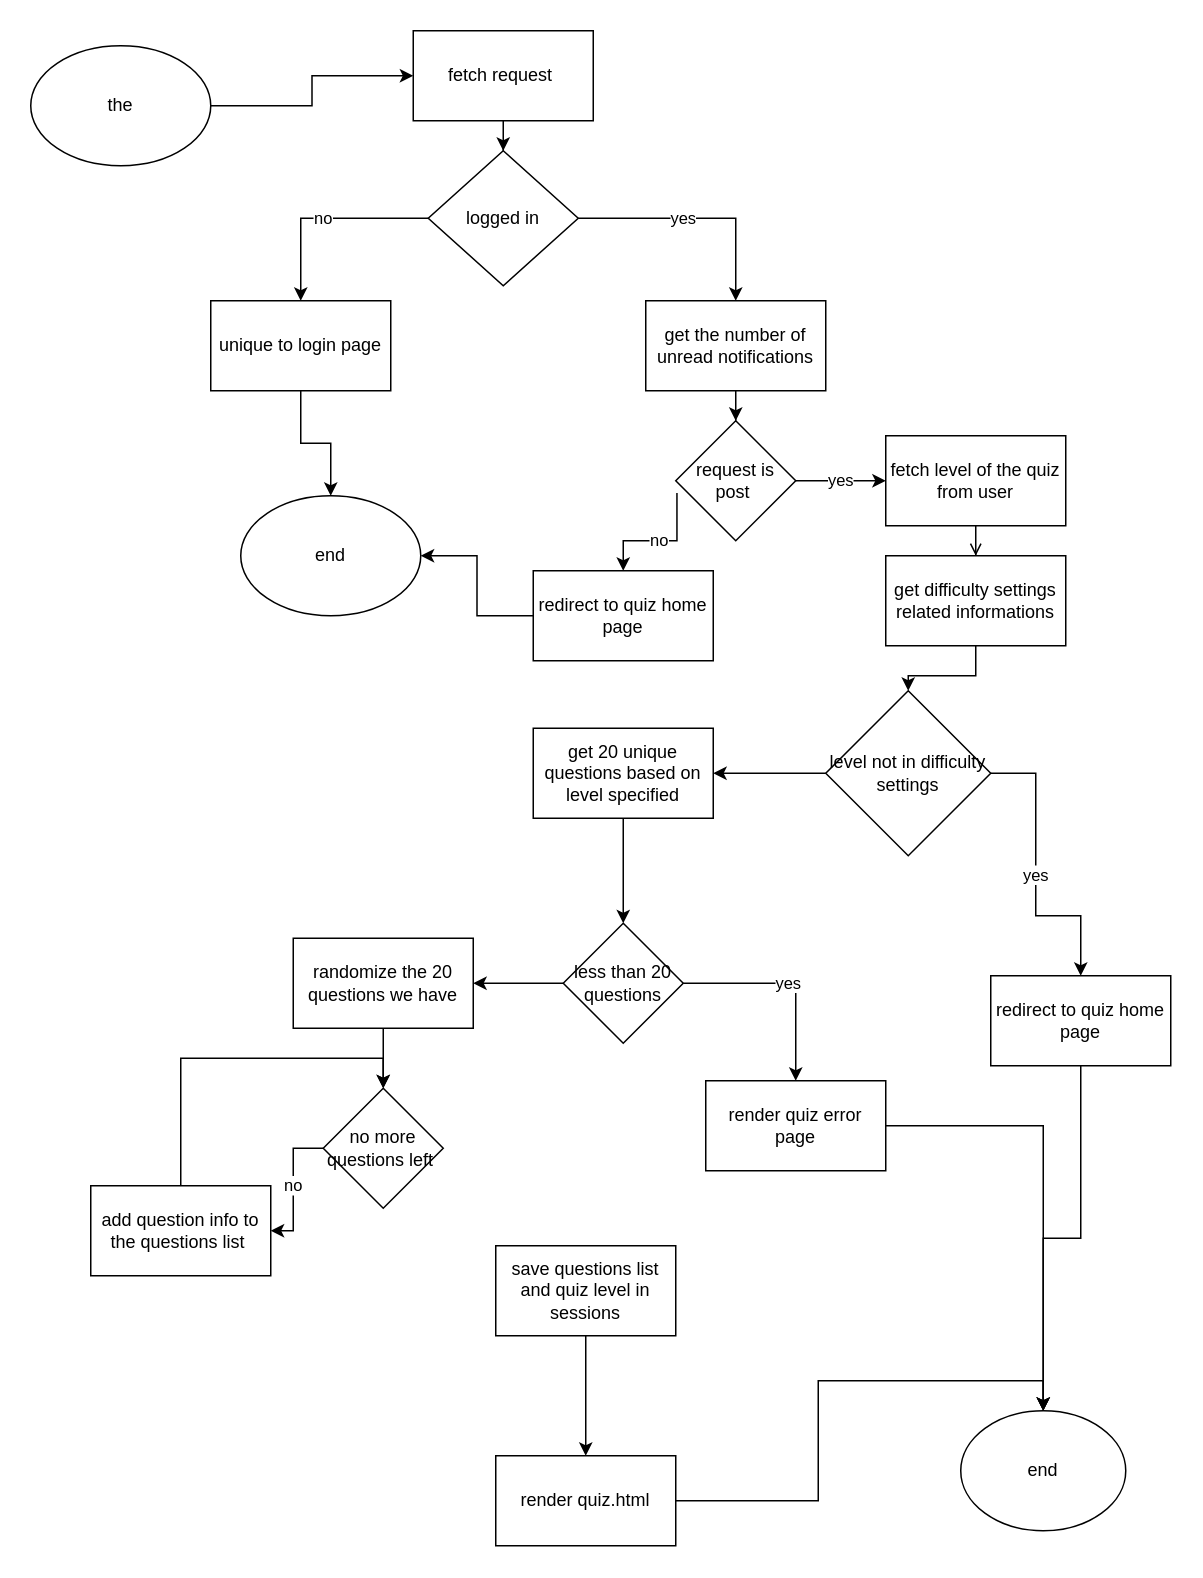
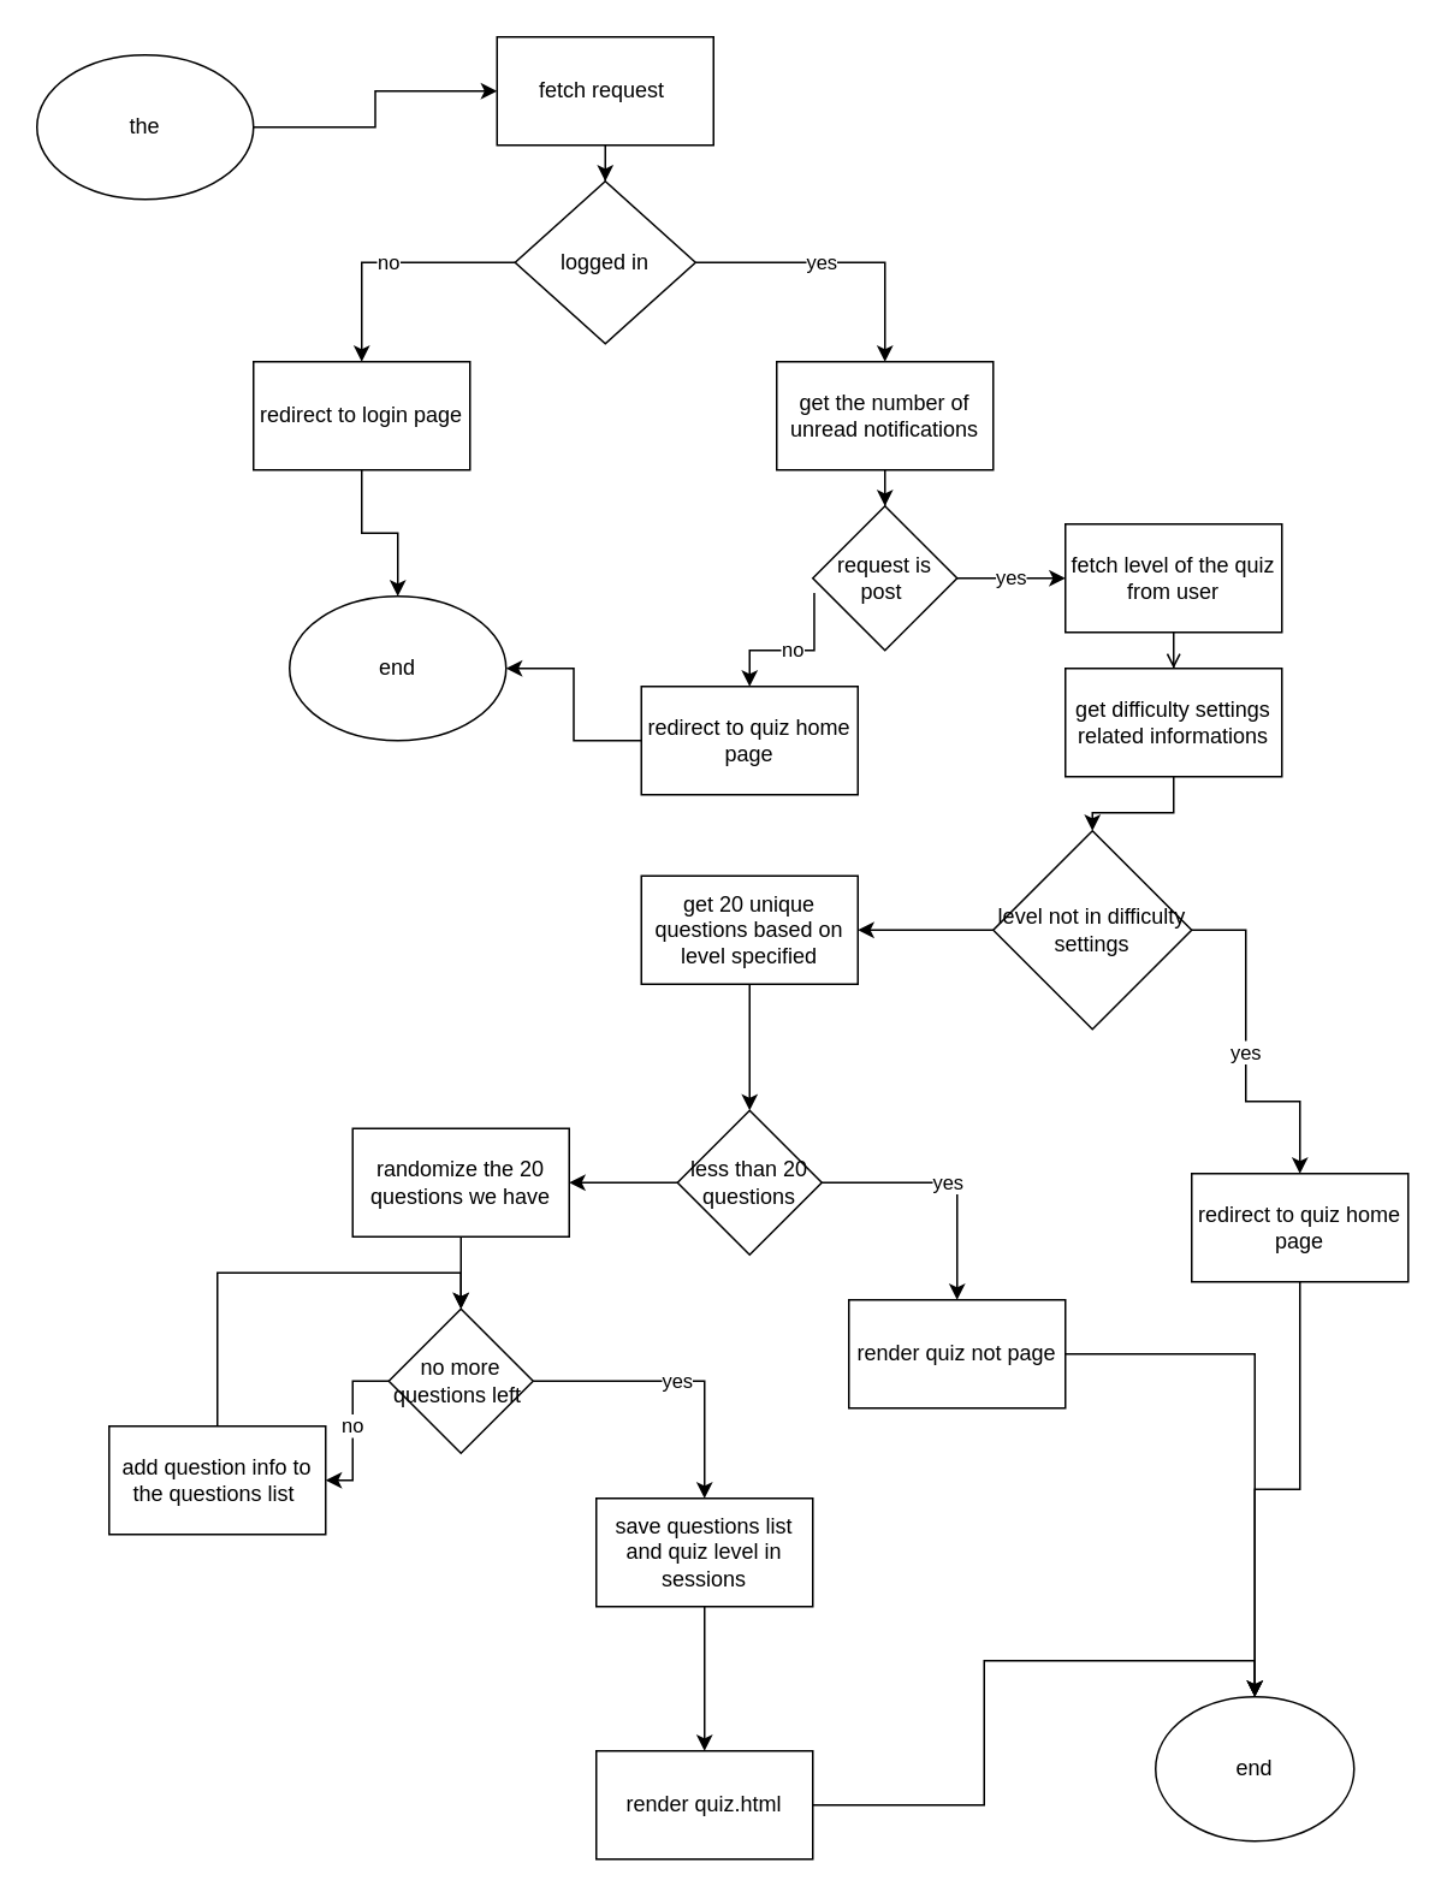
- <mxCell id="12" value="unique to login page" style="rounded=0;whiteSpace=wrap;html=1;" parent="1" vertex="1"><mxGeometry x="140" y="200" width="120" height="60" as="geometry" /></mxCell>
+ <mxCell id="12" value="redirect to login page" style="rounded=0;whiteSpace=wrap;html=1;" parent="1" vertex="1"><mxGeometry x="140" y="200" width="120" height="60" as="geometry" /></mxCell>
- <mxCell id="31" value="render quiz error page" style="whiteSpace=wrap;html=1;" parent="1" vertex="1"><mxGeometry x="470" y="720" width="120" height="60" as="geometry" /></mxCell>
+ <mxCell id="31" value="render quiz not page" style="whiteSpace=wrap;html=1;" parent="1" vertex="1"><mxGeometry x="470" y="720" width="120" height="60" as="geometry" /></mxCell>
+ <mxCell id="35" value="yes" style="edgeStyle=orthogonalEdgeStyle;rounded=0;orthogonalLoop=1;jettySize=auto;html=1;" parent="1" source="36" target="40" edge="1"><mxGeometry relative="1" as="geometry" /></mxCell>
